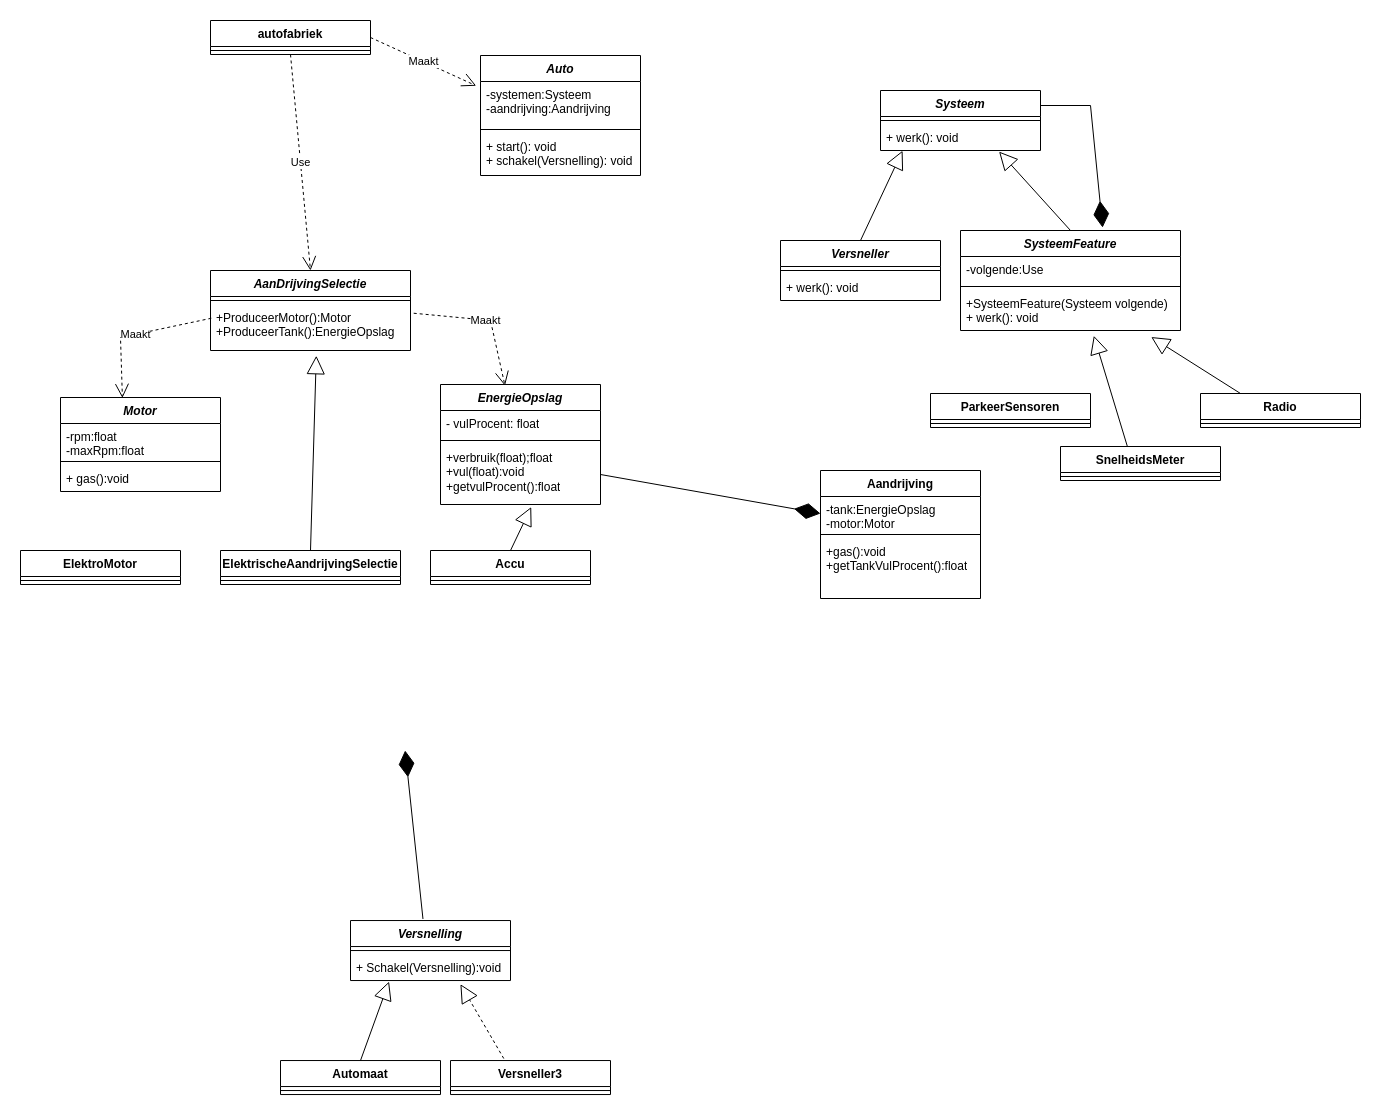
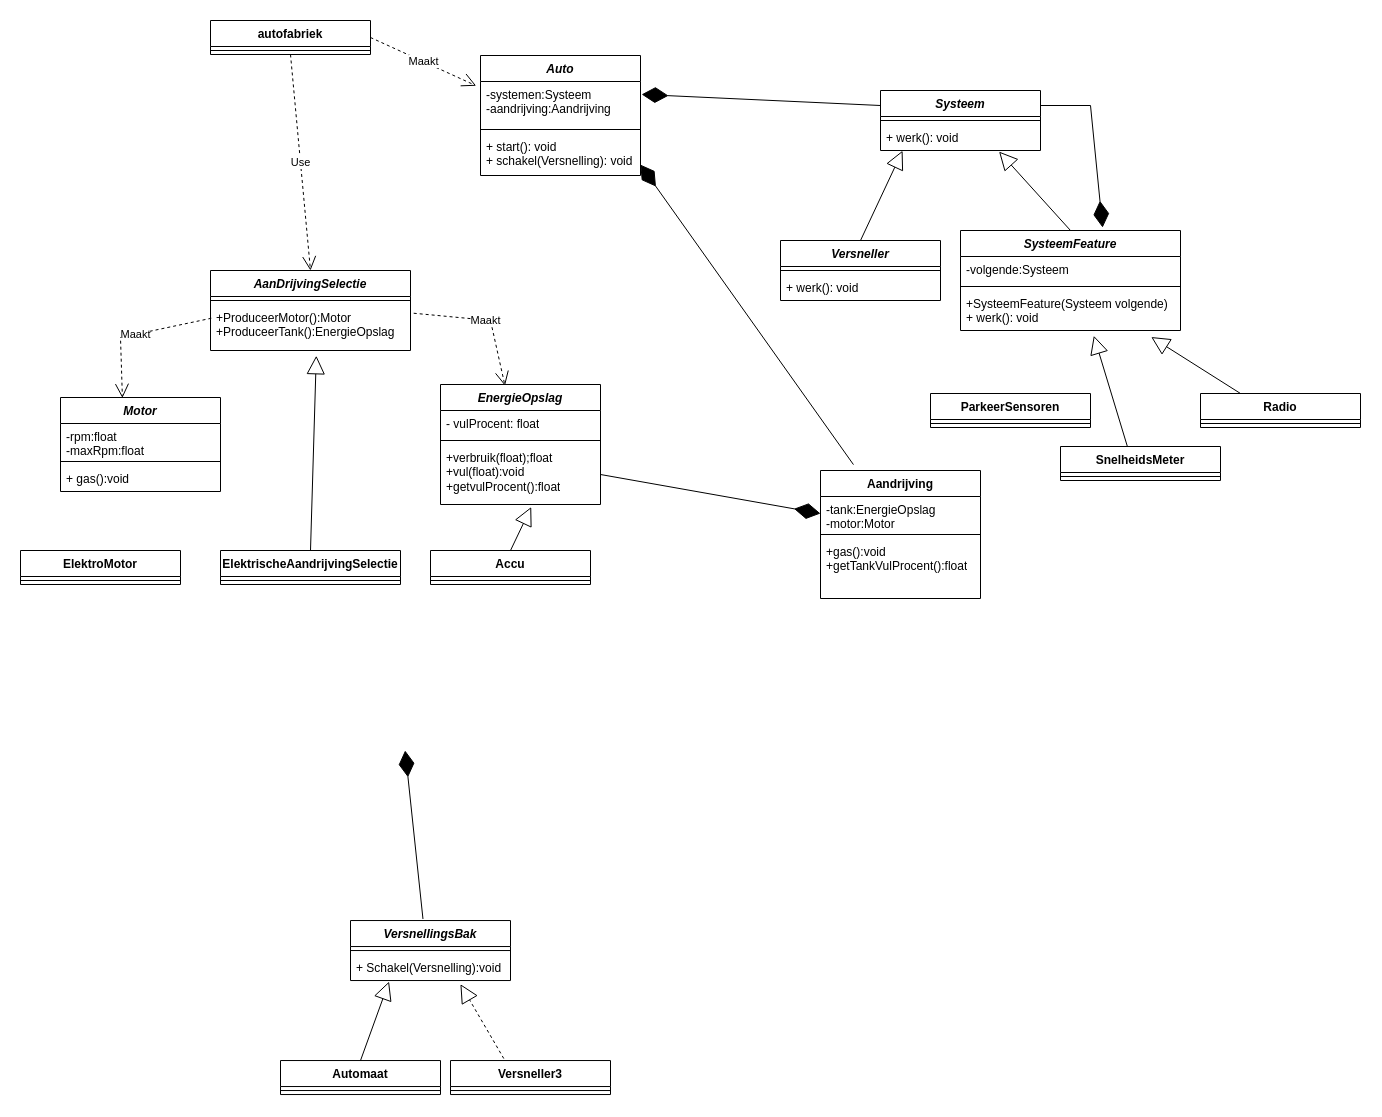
+ <mxCell id="19" value="" style="endArrow=diamondThin;endFill=1;endSize=24;html=1;rounded=0;exitX=0;exitY=0.25;exitDx=0;exitDy=0;entryX=1.007;entryY=0.294;entryDx=0;entryDy=0;entryPerimeter=0;" edge="1" parent="1" source="10" target="3"><mxGeometry width="160" relative="1" as="geometry"><mxPoint x="710" y="240" as="sourcePoint" /><mxPoint x="850" y="50" as="targetPoint" /></mxGeometry></mxCell>
- <mxCell id="7" value="-volgende:Use" style="text;strokeColor=none;fillColor=none;align=left;verticalAlign=top;spacingLeft=4;spacingRight=4;overflow=hidden;rotatable=0;points=[[0,0.5],[1,0.5]];portConstraint=eastwest;whiteSpace=wrap;html=1;" vertex="1" parent="6"><mxGeometry y="26" width="220" height="26" as="geometry" /></mxCell>
+ <mxCell id="7" value="-volgende:Systeem" style="text;strokeColor=none;fillColor=none;align=left;verticalAlign=top;spacingLeft=4;spacingRight=4;overflow=hidden;rotatable=0;points=[[0,0.5],[1,0.5]];portConstraint=eastwest;whiteSpace=wrap;html=1;" vertex="1" parent="6"><mxGeometry y="26" width="220" height="26" as="geometry" /></mxCell>
+ <mxCell id="34" value="" style="endArrow=diamondThin;endFill=1;endSize=24;html=1;rounded=0;entryX=0.999;entryY=0.74;entryDx=0;entryDy=0;entryPerimeter=0;exitX=0.206;exitY=-0.046;exitDx=0;exitDy=0;exitPerimeter=0;" edge="1" parent="1" source="30" target="5"><mxGeometry width="160" relative="1" as="geometry"><mxPoint x="790" y="390" as="sourcePoint" /><mxPoint x="950" y="390" as="targetPoint" /></mxGeometry></mxCell>
- <mxCell id="20" value="&lt;i&gt;Versnelling&lt;/i&gt;" style="swimlane;fontStyle=1;align=center;verticalAlign=top;childLayout=stackLayout;horizontal=1;startSize=26;horizontalStack=0;resizeParent=1;resizeParentMax=0;resizeLast=0;collapsible=1;marginBottom=0;whiteSpace=wrap;html=1;" vertex="1" parent="1"><mxGeometry x="350" y="920.04" width="160" height="60" as="geometry" /></mxCell>
+ <mxCell id="20" value="&lt;i&gt;VersnellingsBak&lt;/i&gt;" style="swimlane;fontStyle=1;align=center;verticalAlign=top;childLayout=stackLayout;horizontal=1;startSize=26;horizontalStack=0;resizeParent=1;resizeParentMax=0;resizeLast=0;collapsible=1;marginBottom=0;whiteSpace=wrap;html=1;" vertex="1" parent="1"><mxGeometry x="350" y="920.04" width="160" height="60" as="geometry" /></mxCell>
